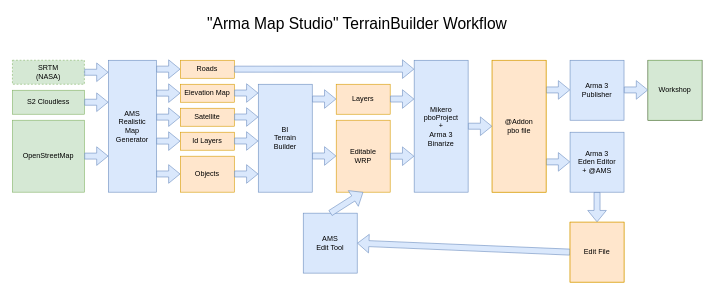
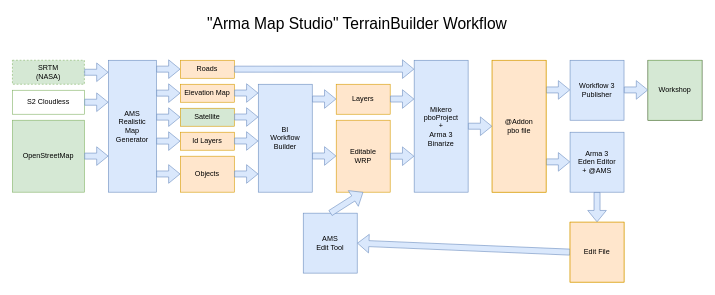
- <mxCell id="36" value="&lt;div&gt;Arma 3&lt;br&gt;&lt;/div&gt;&lt;div&gt;Publisher&lt;/div&gt;" style="rounded=0;whiteSpace=wrap;html=1;labelBackgroundColor=none;fillColor=#dae8fc;strokeColor=#6c8ebf;" parent="1" vertex="1"><mxGeometry x="950" y="100" width="90" height="100" as="geometry" /></mxCell>
+ <mxCell id="36" value="&lt;div&gt;Workflow 3&lt;br&gt;&lt;/div&gt;&lt;div&gt;Publisher&lt;/div&gt;" style="rounded=0;whiteSpace=wrap;html=1;labelBackgroundColor=none;fillColor=#dae8fc;strokeColor=#6c8ebf;" parent="1" vertex="1"><mxGeometry x="950" y="100" width="90" height="100" as="geometry" /></mxCell>
- <mxCell id="4" value="S2 Cloudless" style="rounded=0;whiteSpace=wrap;html=1;fillColor=#d5e8d4;strokeColor=#82b366;" parent="1" vertex="1"><mxGeometry x="20" y="150" width="120" height="40" as="geometry" /></mxCell>
+ <mxCell id="4" value="S2 Cloudless" style="rounded=0;whiteSpace=wrap;html=1;fillColor=#ffffff;strokeColor=#82b366;" parent="1" vertex="1"><mxGeometry x="20" y="150" width="120" height="40" as="geometry" /></mxCell>
- <mxCell id="8" value="Satellite" style="rounded=0;whiteSpace=wrap;html=1;fillColor=#ffe6cc;strokeColor=#d79b00;" parent="1" vertex="1"><mxGeometry x="300" y="180" width="90" height="30" as="geometry" /></mxCell>
+ <mxCell id="8" value="Satellite" style="rounded=0;whiteSpace=wrap;html=1;fillColor=#d5e8d4;strokeColor=#d79b00;" parent="1" vertex="1"><mxGeometry x="300" y="180" width="90" height="30" as="geometry" /></mxCell>
- <mxCell id="17" value="BI&lt;br&gt;Terrain &lt;br&gt;Builder" style="rounded=0;whiteSpace=wrap;html=1;labelBackgroundColor=none;fillColor=#dae8fc;strokeColor=#6c8ebf;" parent="1" vertex="1"><mxGeometry x="430" y="140" width="90" height="180" as="geometry" /></mxCell>
+ <mxCell id="17" value="BI&lt;br&gt;Workflow &lt;br&gt;Builder" style="rounded=0;whiteSpace=wrap;html=1;labelBackgroundColor=none;fillColor=#dae8fc;strokeColor=#6c8ebf;" parent="1" vertex="1"><mxGeometry x="430" y="140" width="90" height="180" as="geometry" /></mxCell>
